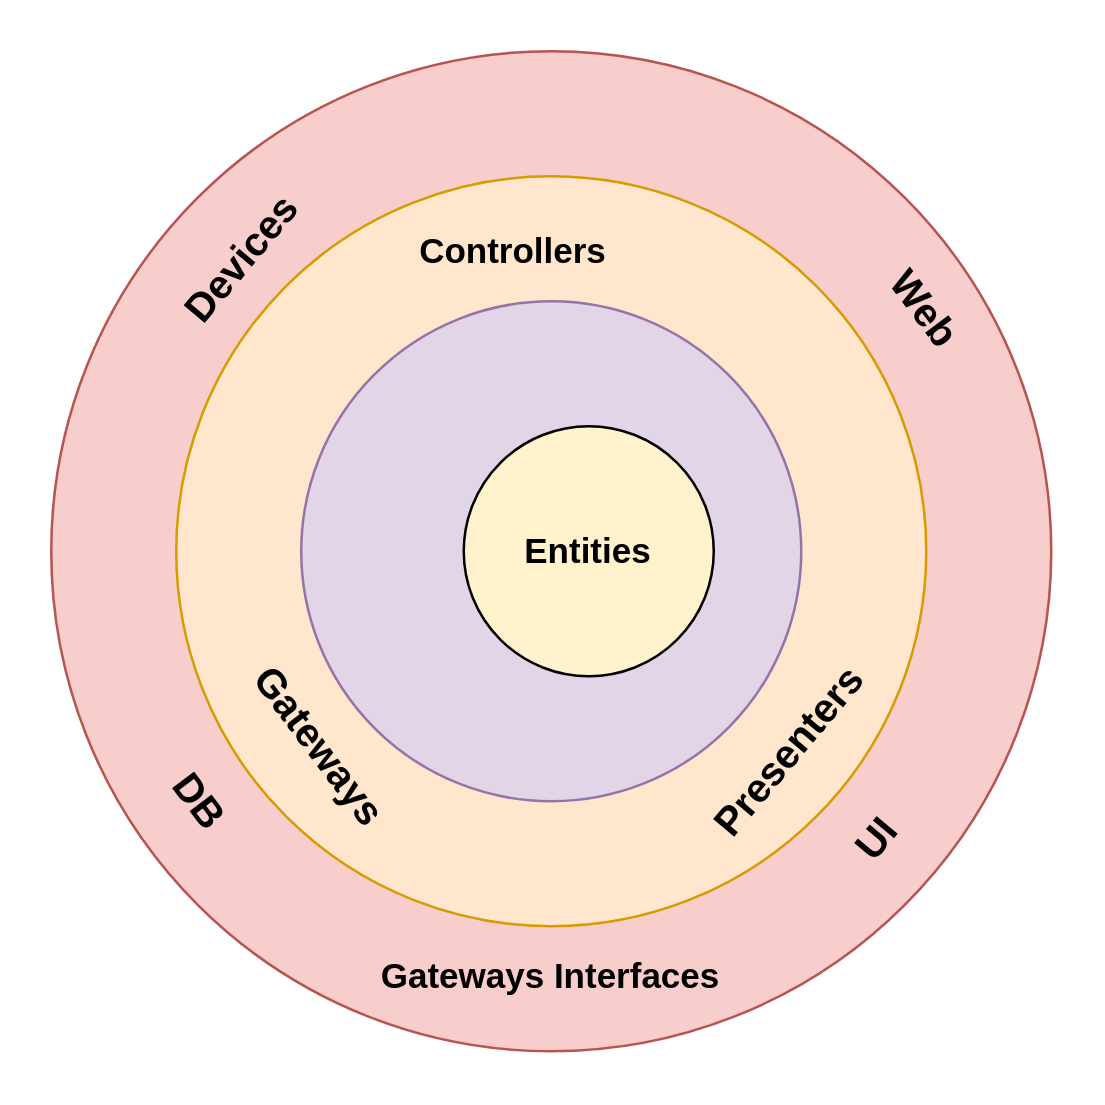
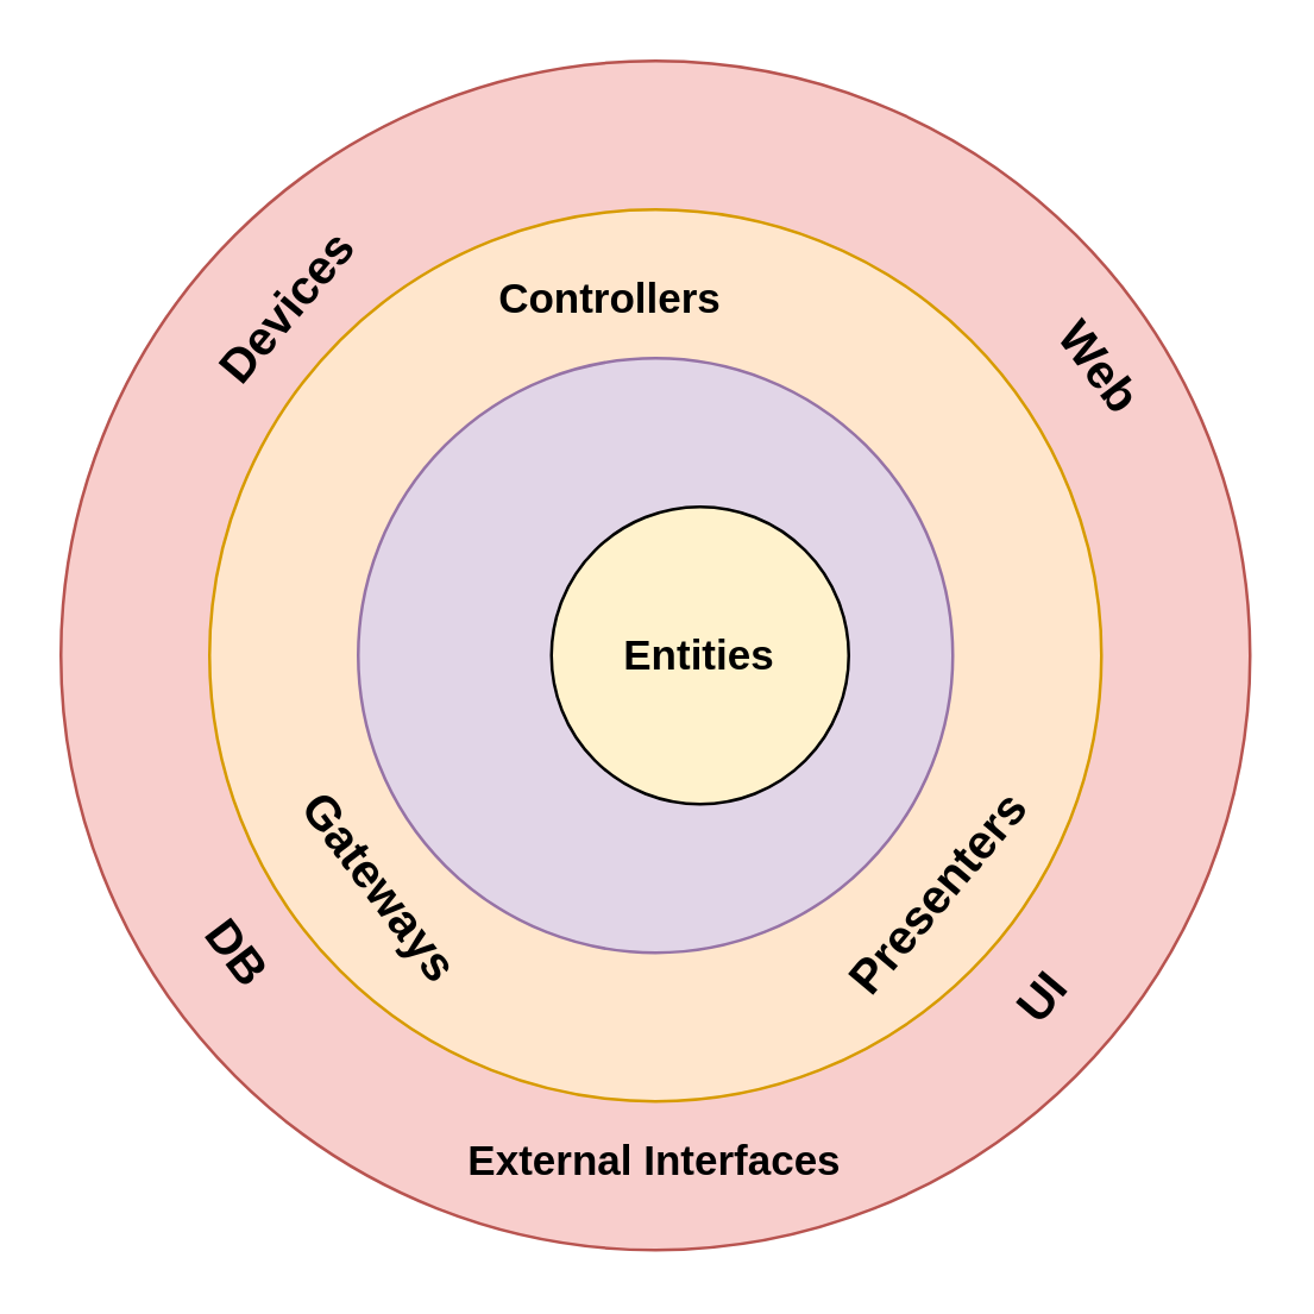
- <mxCell id="11" value="Gateways Interfaces" style="text;html=1;strokeColor=none;fillColor=none;align=center;verticalAlign=middle;whiteSpace=wrap;rounded=0;fontStyle=1;fontSize=14;" parent="1" vertex="1"><mxGeometry x="140" y="380" width="160" height="20" as="geometry" /></mxCell>
+ <mxCell id="11" value="External Interfaces" style="text;html=1;strokeColor=none;fillColor=none;align=center;verticalAlign=middle;whiteSpace=wrap;rounded=0;fontStyle=1;fontSize=14;" parent="1" vertex="1"><mxGeometry x="140" y="380" width="160" height="20" as="geometry" /></mxCell>
